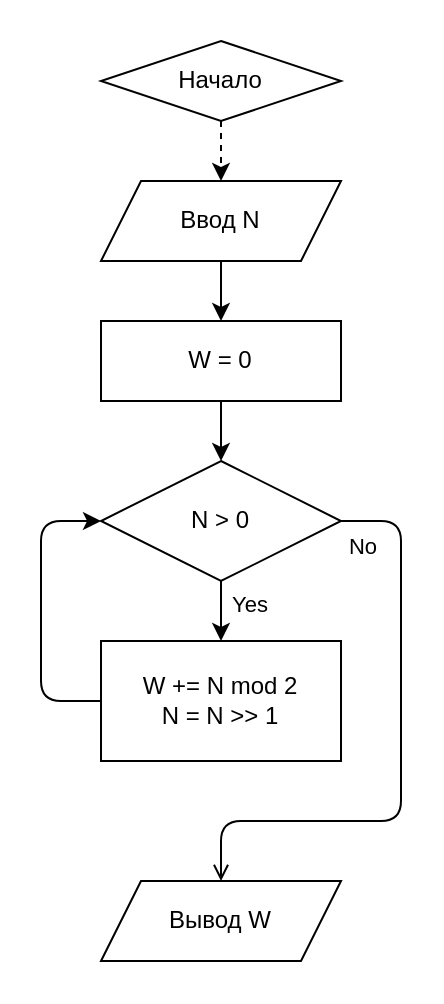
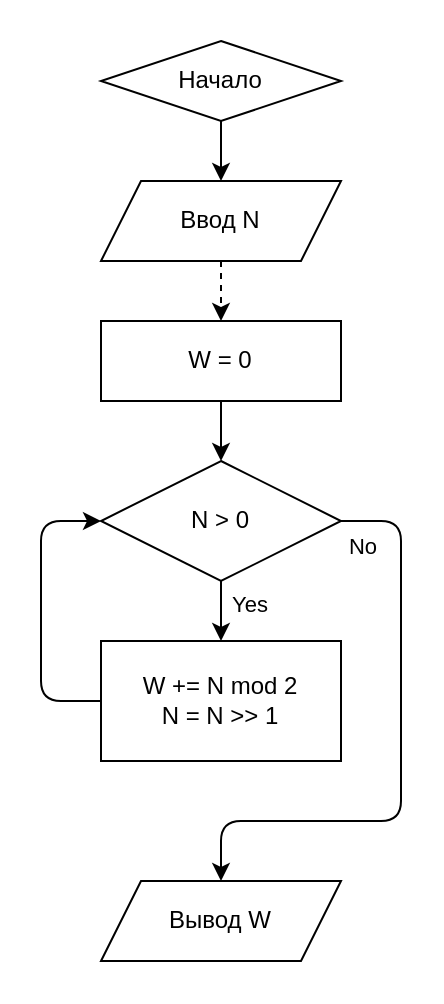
- <mxCell id="2" style="edgeStyle=none;html=1;exitX=0.5;exitY=1;exitDx=0;exitDy=0;entryX=0.5;entryY=0;entryDx=0;entryDy=0;dashed=1;" parent="1" source="3" target="5" edge="1"><mxGeometry relative="1" as="geometry" /></mxCell>
+ <mxCell id="2" style="edgeStyle=none;html=1;exitX=0.5;exitY=1;exitDx=0;exitDy=0;entryX=0.5;entryY=0;entryDx=0;entryDy=0;" parent="1" source="3" target="5" edge="1"><mxGeometry relative="1" as="geometry" /></mxCell>
- <mxCell id="4" style="edgeStyle=none;html=1;exitX=0.5;exitY=1;exitDx=0;exitDy=0;entryX=0.5;entryY=0;entryDx=0;entryDy=0;" parent="1" source="5" target="7" edge="1"><mxGeometry relative="1" as="geometry"><mxPoint x="110" y="445" as="targetPoint" /></mxGeometry></mxCell>
+ <mxCell id="4" style="edgeStyle=none;html=1;exitX=0.5;exitY=1;exitDx=0;exitDy=0;entryX=0.5;entryY=0;entryDx=0;entryDy=0;dashed=1;" parent="1" source="5" target="7" edge="1"><mxGeometry relative="1" as="geometry"><mxPoint x="110" y="445" as="targetPoint" /></mxGeometry></mxCell>
- <mxCell id="10" style="edgeStyle=none;html=1;entryX=0.5;entryY=0;entryDx=0;entryDy=0;endArrow=open;" edge="1" parent="1" source="12" target="15"><mxGeometry relative="1" as="geometry"><mxPoint x="200" y="260" as="targetPoint" /><Array as="points"><mxPoint x="200" y="260" /><mxPoint x="200" y="410" /><mxPoint x="110" y="410" /></Array></mxGeometry></mxCell>
+ <mxCell id="10" style="edgeStyle=none;html=1;entryX=0.5;entryY=0;entryDx=0;entryDy=0;" edge="1" parent="1" source="12" target="15"><mxGeometry relative="1" as="geometry"><mxPoint x="200" y="260" as="targetPoint" /><Array as="points"><mxPoint x="200" y="260" /><mxPoint x="200" y="410" /><mxPoint x="110" y="410" /></Array></mxGeometry></mxCell>
